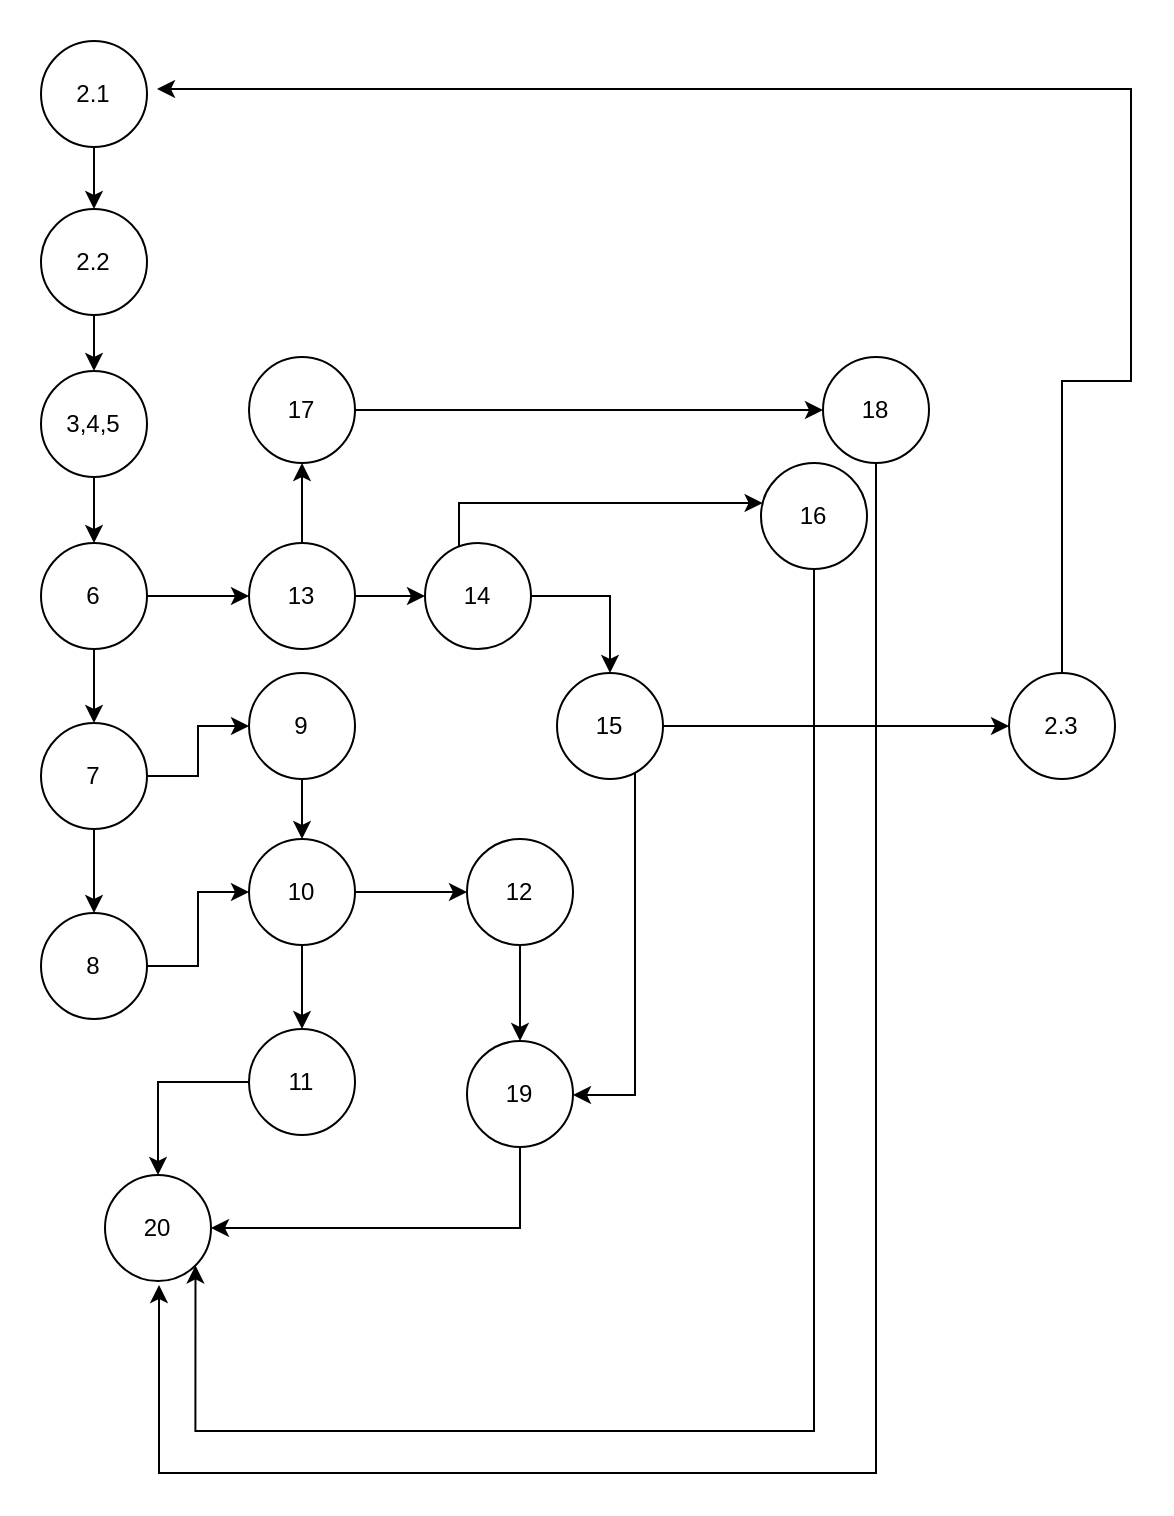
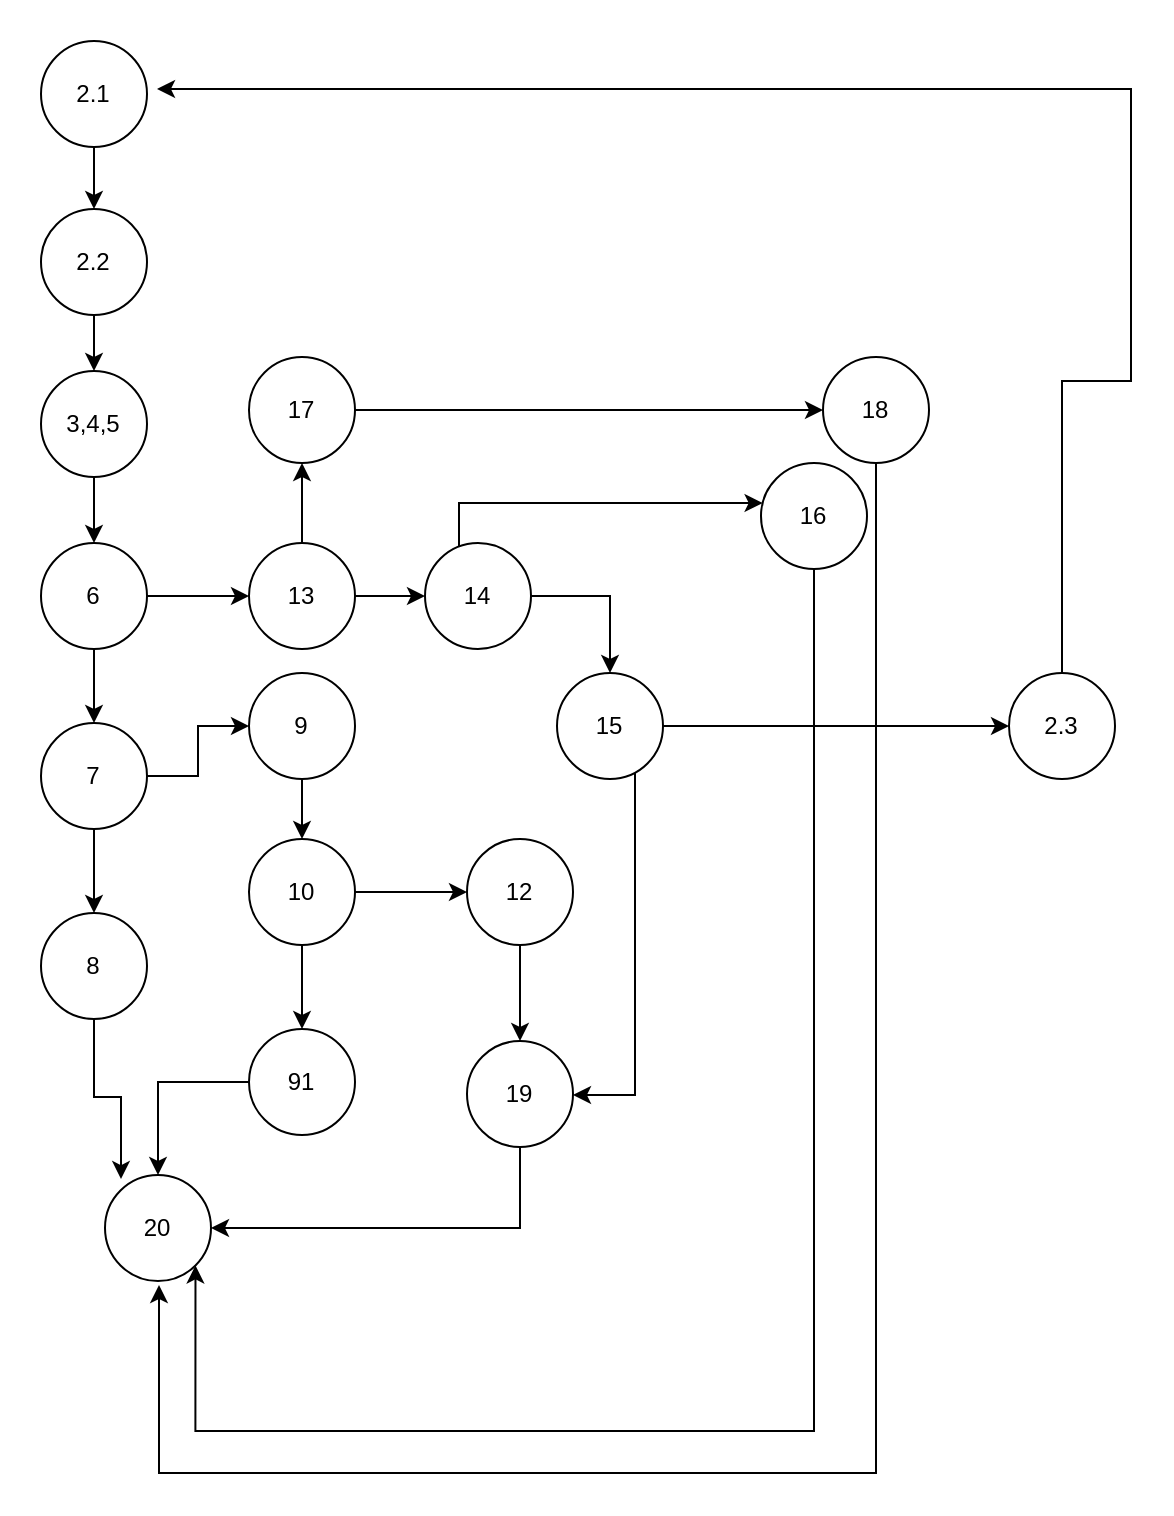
- <mxCell id="43" value="" style="edgeStyle=orthogonalEdgeStyle;rounded=0;orthogonalLoop=1;jettySize=auto;html=1;" edge="1" parent="1" source="44" target="35"><mxGeometry relative="1" as="geometry"><mxPoint x="46.5" y="589" as="targetPoint" /></mxGeometry></mxCell>
+ <mxCell id="43" value="" style="edgeStyle=orthogonalEdgeStyle;rounded=0;orthogonalLoop=1;jettySize=auto;html=1;entryX=0.151;entryY=0.038;entryDx=0;entryDy=0;entryPerimeter=0;" edge="1" parent="1" source="44" target="42"><mxGeometry relative="1" as="geometry"><mxPoint x="46.5" y="589" as="targetPoint" /></mxGeometry></mxCell>
- <mxCell id="41" value="11" style="ellipse;whiteSpace=wrap;html=1;aspect=fixed;" vertex="1" parent="1"><mxGeometry x="124" y="514" width="53" height="53" as="geometry" /></mxCell>
+ <mxCell id="41" value="91" style="ellipse;whiteSpace=wrap;html=1;aspect=fixed;" vertex="1" parent="1"><mxGeometry x="124" y="514" width="53" height="53" as="geometry" /></mxCell>
